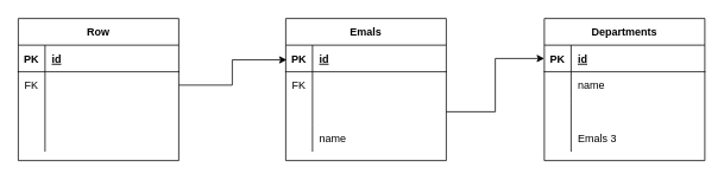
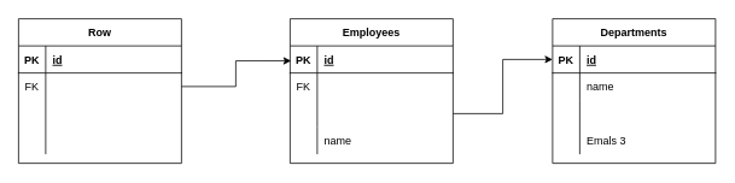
- <mxCell id="2" value="Emals" style="shape=table;startSize=30;container=1;collapsible=1;childLayout=tableLayout;fixedRows=1;rowLines=0;fontStyle=1;align=center;resizeLast=1;" vertex="1" parent="1"><mxGeometry x="320" y="20" width="180" height="160" as="geometry" /></mxCell>
+ <mxCell id="2" value="Employees" style="shape=table;startSize=30;container=1;collapsible=1;childLayout=tableLayout;fixedRows=1;rowLines=0;fontStyle=1;align=center;resizeLast=1;" vertex="1" parent="1"><mxGeometry x="320" y="20" width="180" height="160" as="geometry" /></mxCell>
